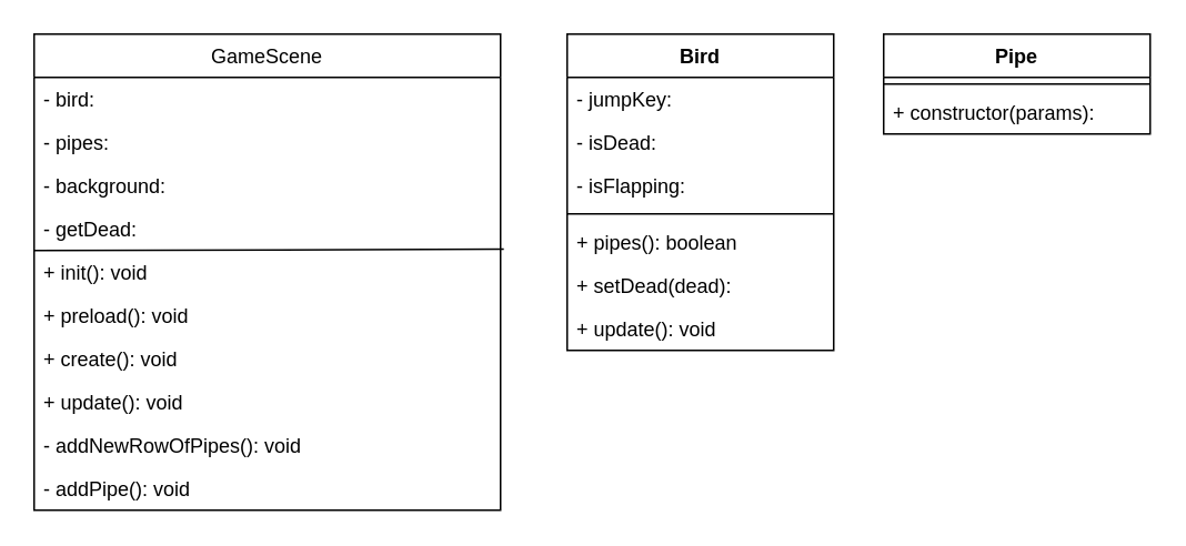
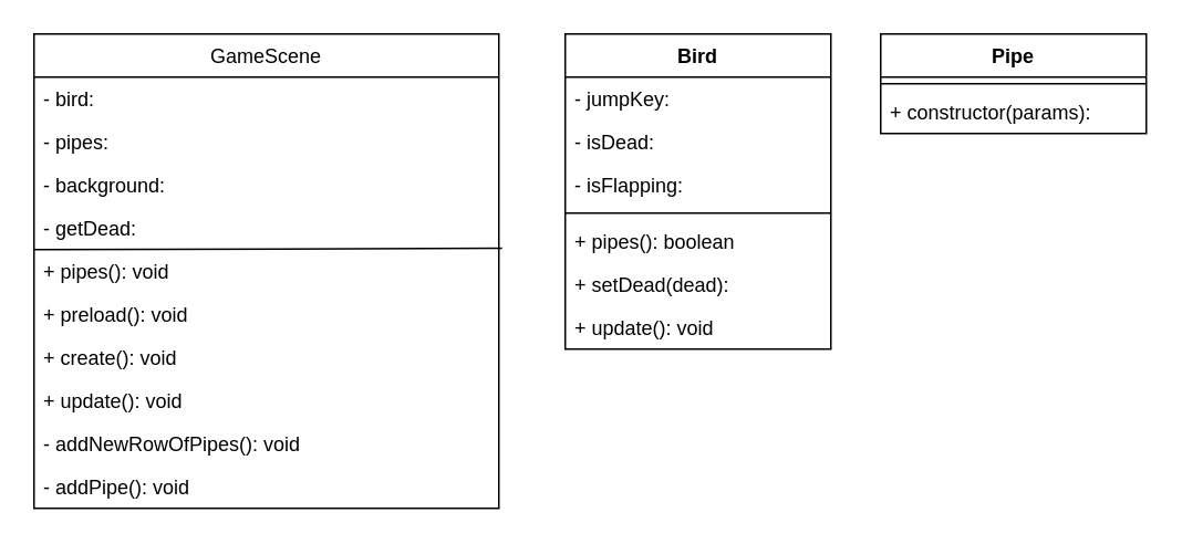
- <mxCell id="8" value="+ init(): void" style="text;strokeColor=none;fillColor=none;align=left;verticalAlign=top;spacingLeft=4;spacingRight=4;overflow=hidden;rotatable=0;points=[[0,0.5],[1,0.5]];portConstraint=eastwest;" parent="2" vertex="1"><mxGeometry y="130" width="280" height="26" as="geometry" /></mxCell>
+ <mxCell id="8" value="+ pipes(): void" style="text;strokeColor=none;fillColor=none;align=left;verticalAlign=top;spacingLeft=4;spacingRight=4;overflow=hidden;rotatable=0;points=[[0,0.5],[1,0.5]];portConstraint=eastwest;" parent="2" vertex="1"><mxGeometry y="130" width="280" height="26" as="geometry" /></mxCell>
